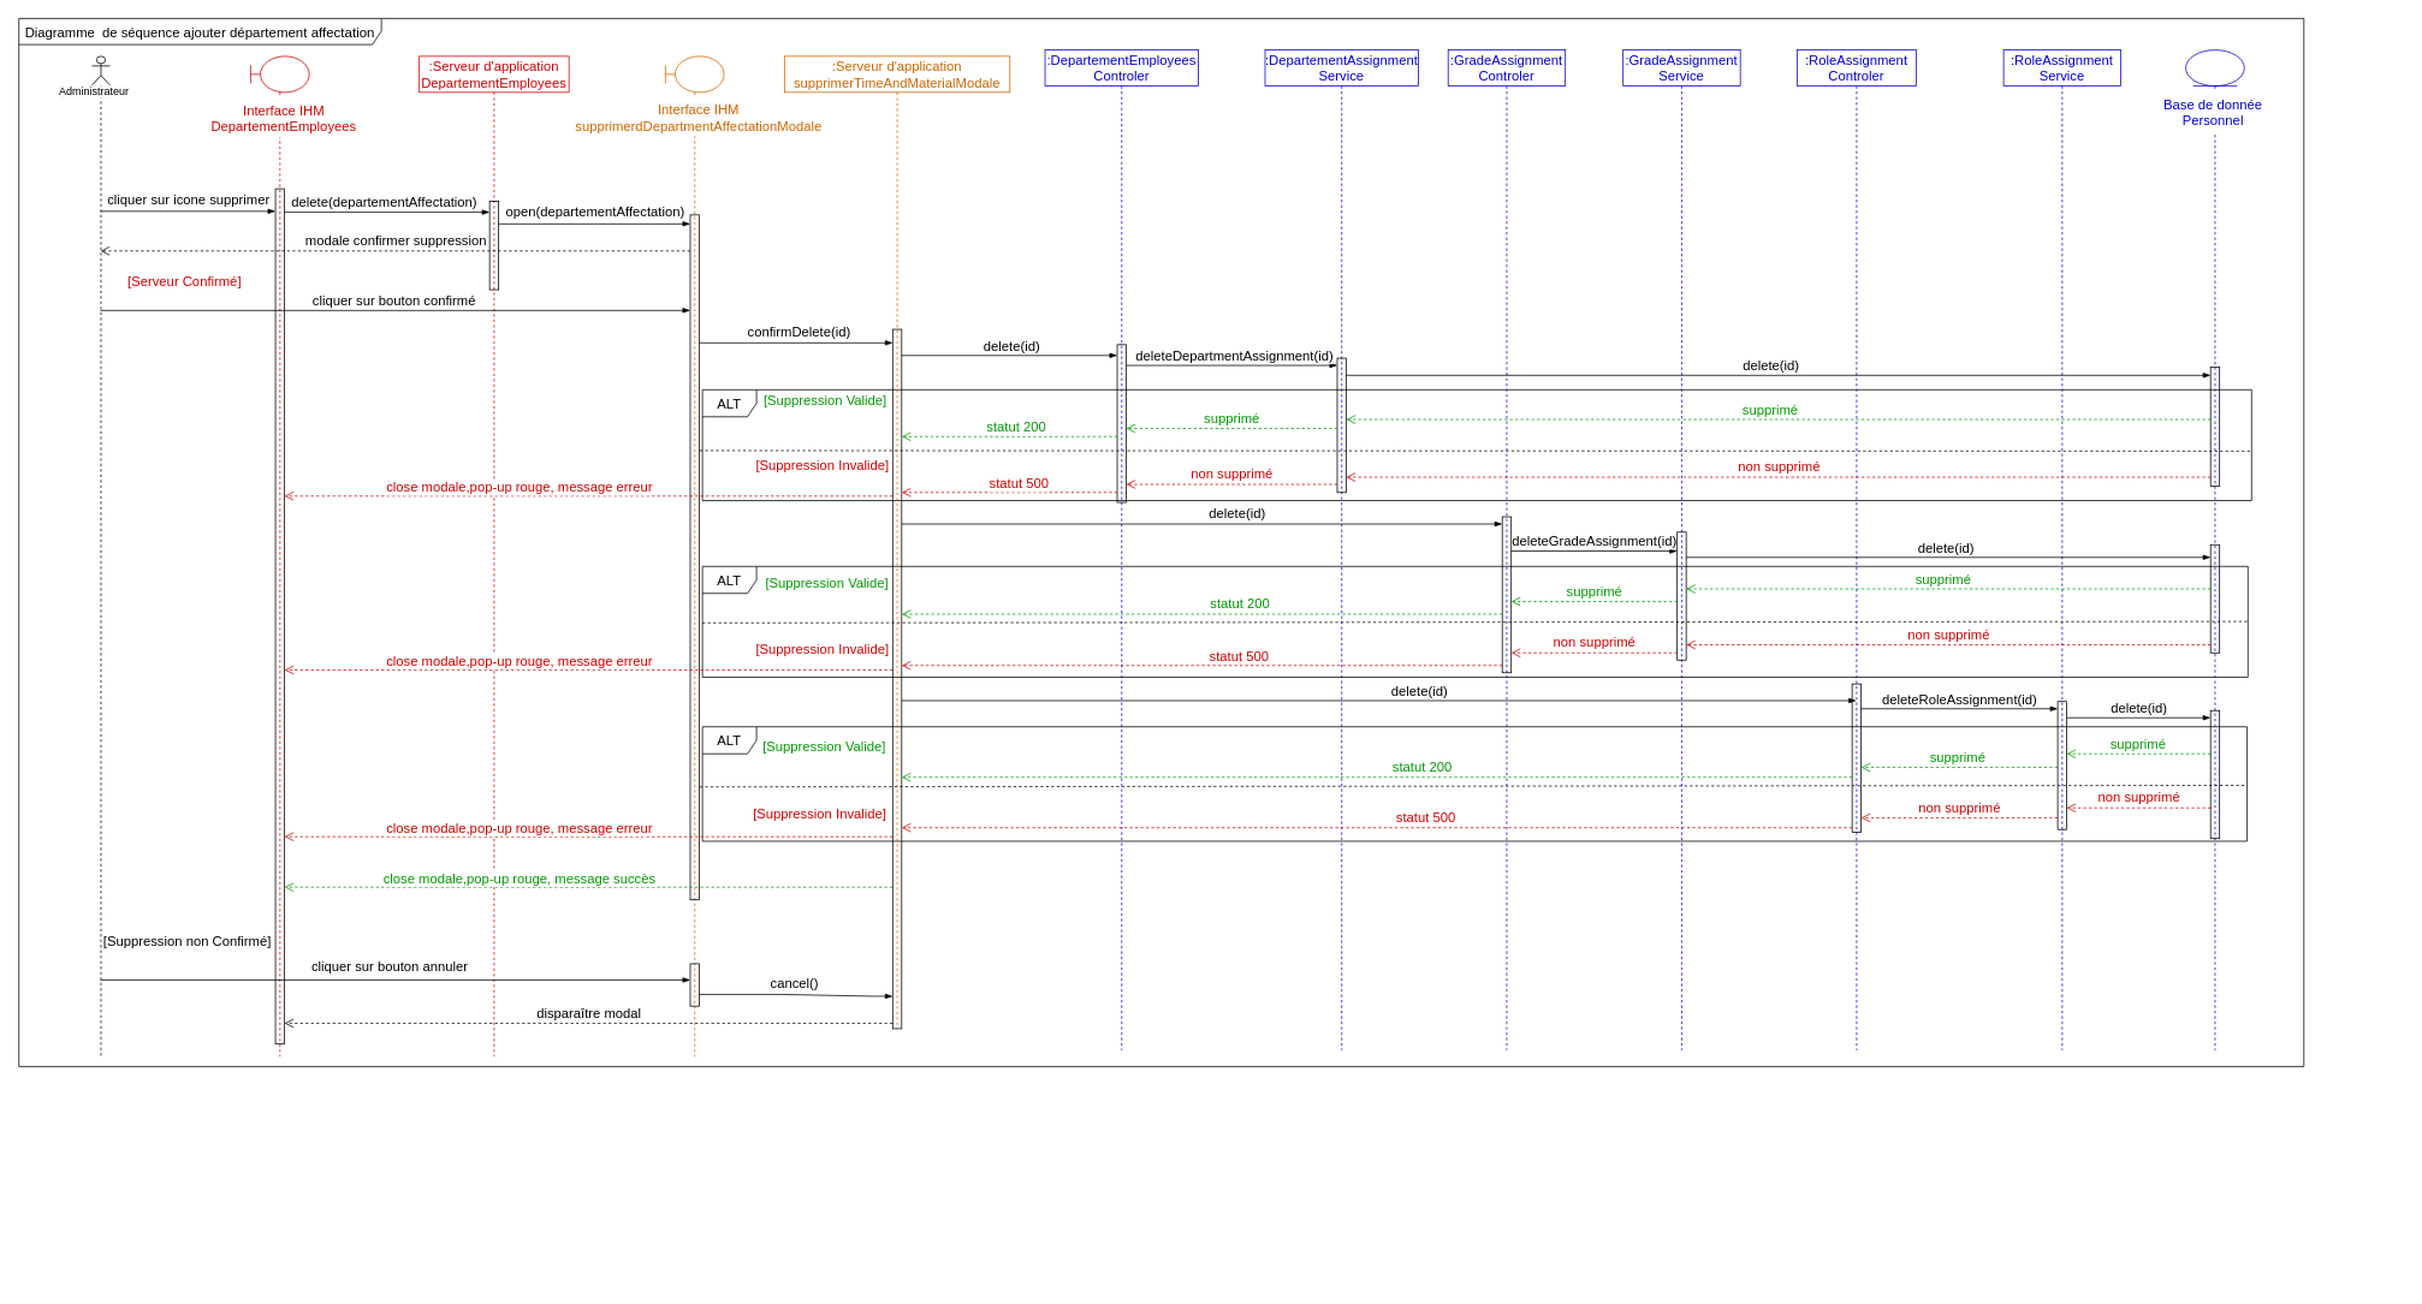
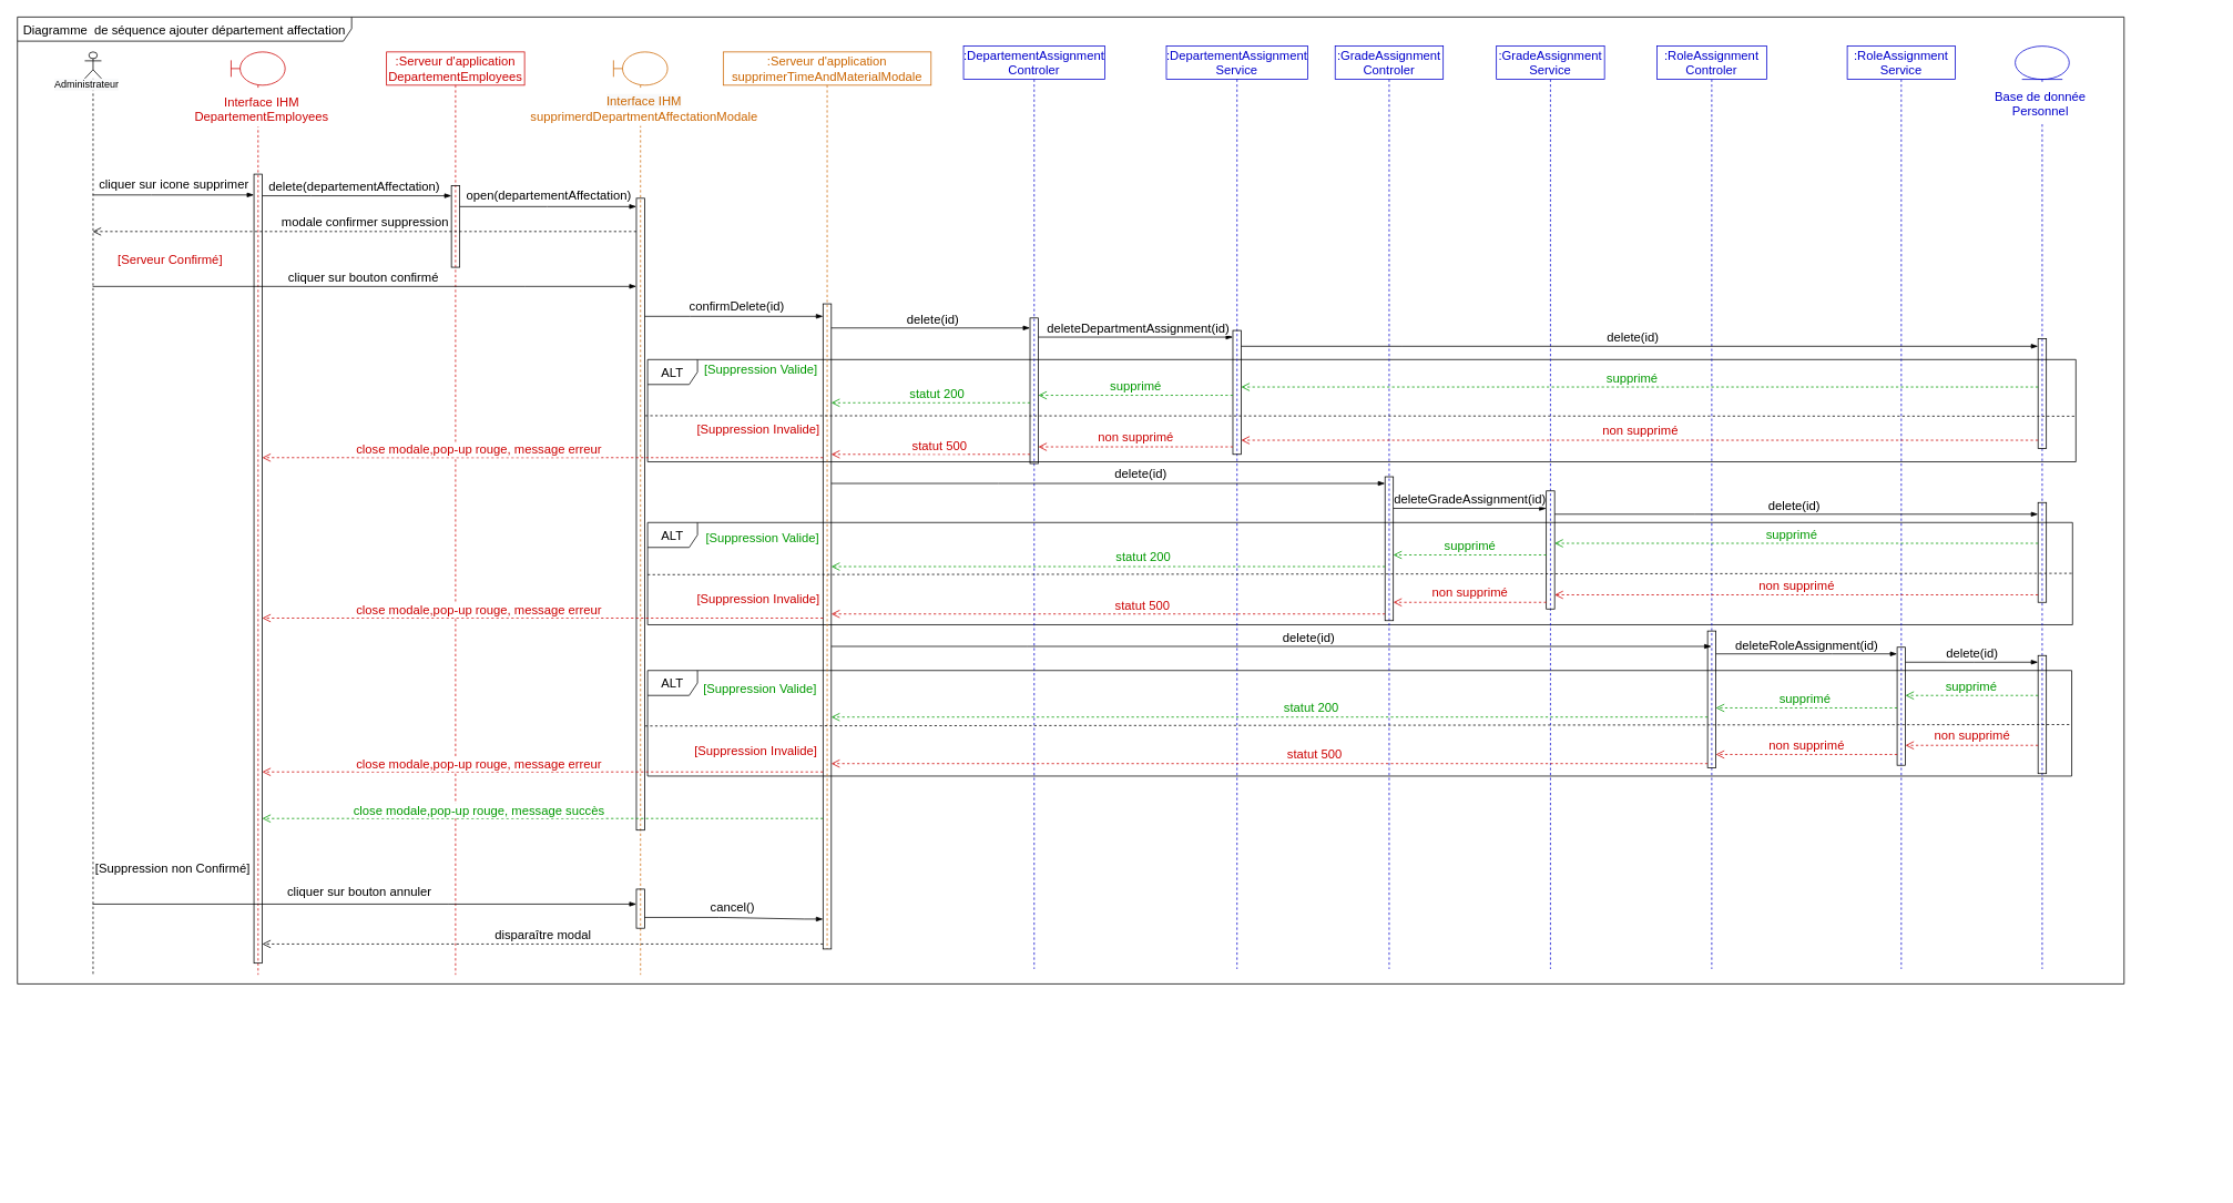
- <mxCell id="6" value=":DepartementEmployees&lt;br&gt;Controler" style="shape=umlLifeline;perimeter=lifelinePerimeter;whiteSpace=wrap;html=1;container=1;collapsible=0;recursiveResize=0;outlineConnect=0;rounded=0;shadow=0;glass=0;sketch=0;fillColor=none;fontSize=15;fontColor=#0000CC;strokeColor=#0000CC;" vertex="1" parent="1"><mxGeometry x="1158" y="55" width="170" height="1110" as="geometry" /></mxCell>
+ <mxCell id="6" value=":DepartementAssignment&lt;br&gt;Controler" style="shape=umlLifeline;perimeter=lifelinePerimeter;whiteSpace=wrap;html=1;container=1;collapsible=0;recursiveResize=0;outlineConnect=0;rounded=0;shadow=0;glass=0;sketch=0;fillColor=none;fontSize=15;fontColor=#0000CC;strokeColor=#0000CC;" vertex="1" parent="1"><mxGeometry x="1158" y="55" width="170" height="1110" as="geometry" /></mxCell>
